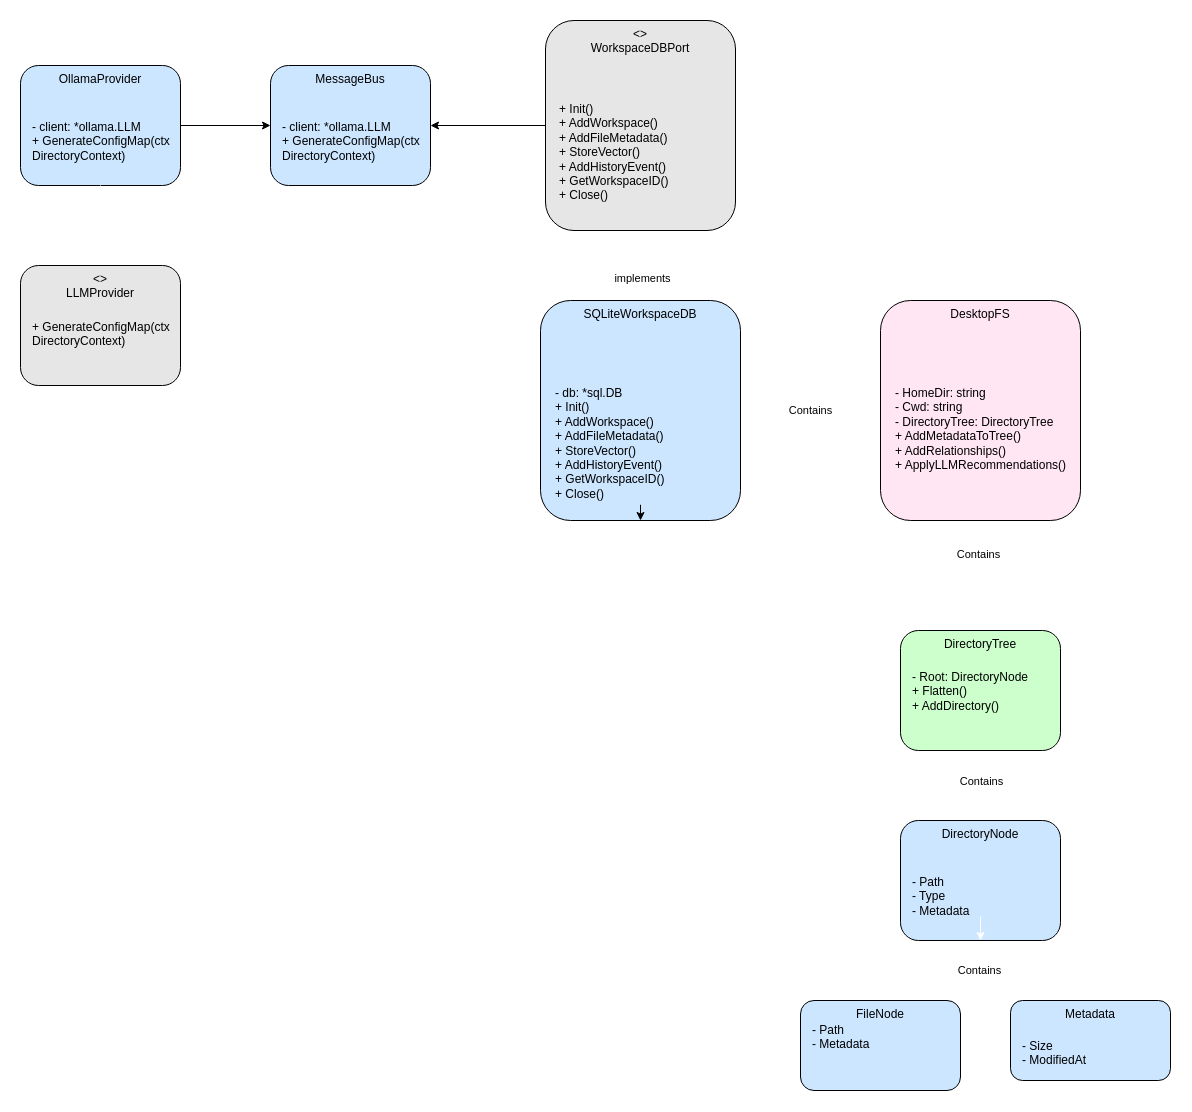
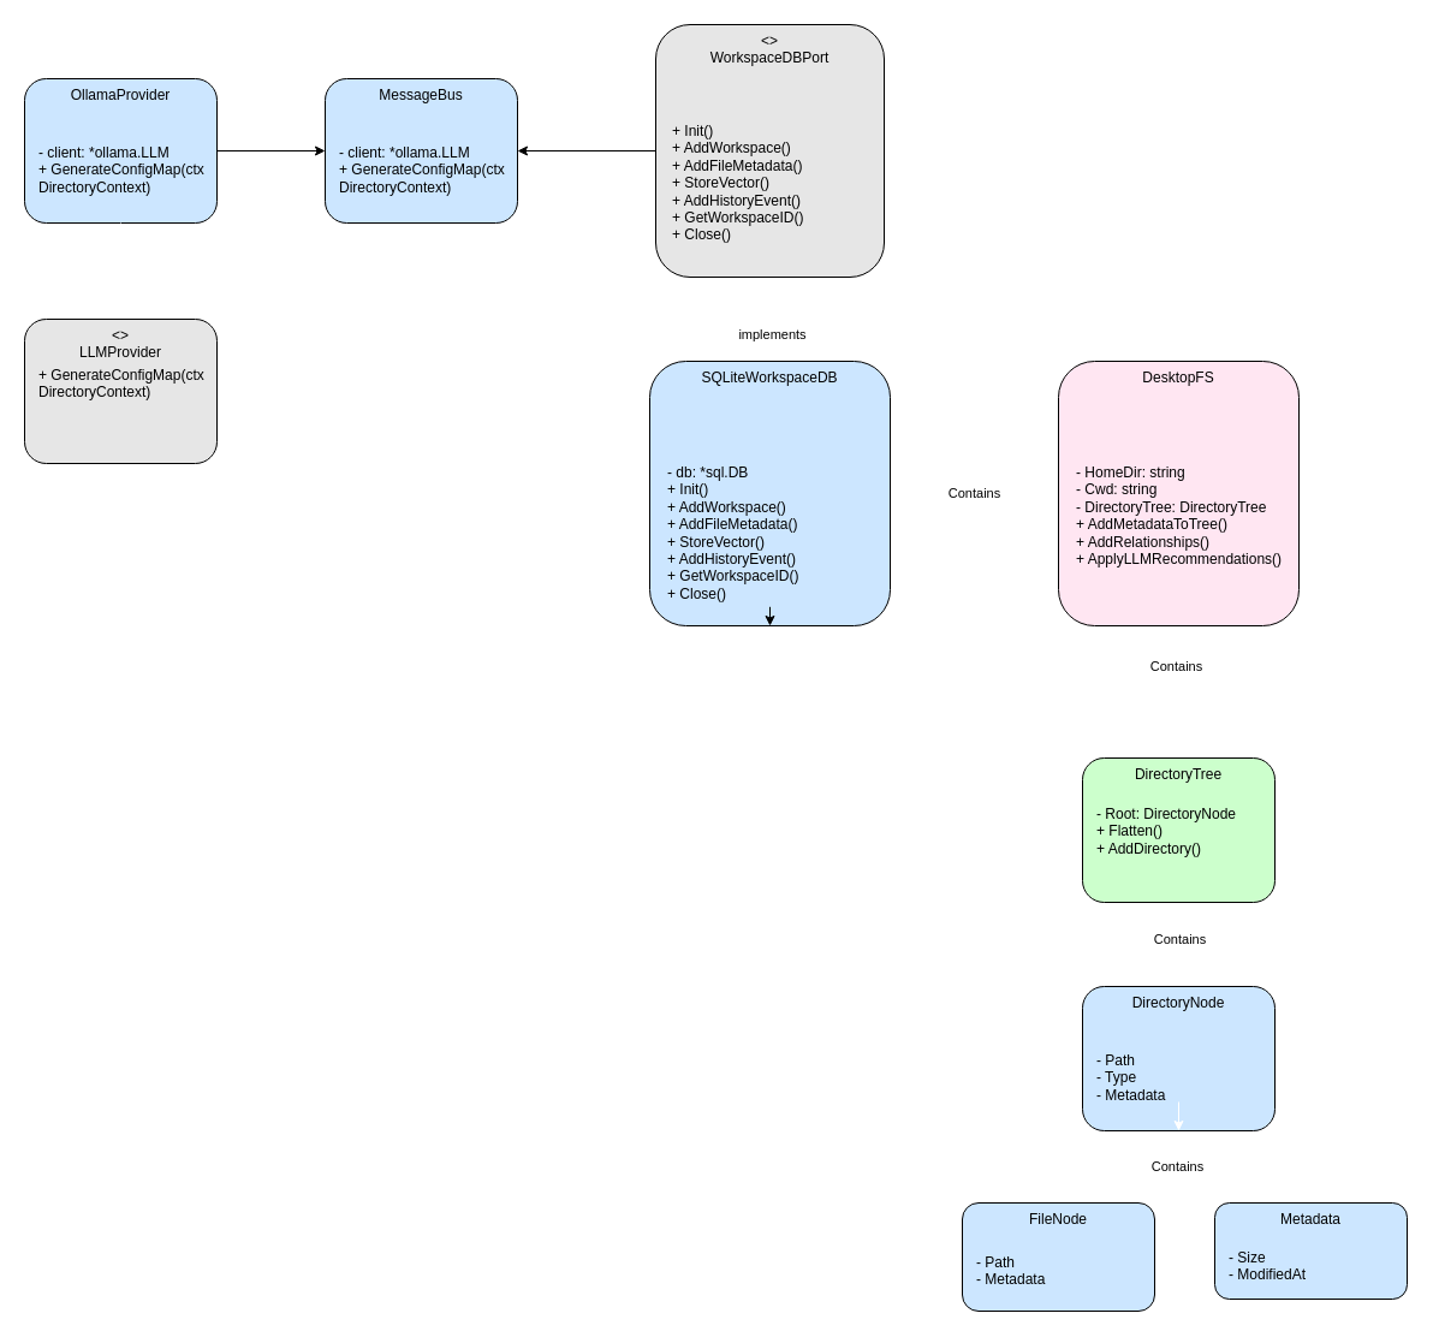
- <mxCell id="11" value="+ GenerateConfigMap(ctx DirectoryContext)" style="text;whiteSpace=wrap;html=1;align=left;fontSize=12;fontColor=#000000;" parent="10" vertex="1"><mxGeometry x="10" y="48" width="140" height="48" as="geometry" /></mxCell>
+ <mxCell id="11" value="+ GenerateConfigMap(ctx DirectoryContext)" style="text;whiteSpace=wrap;html=1;align=left;fontSize=12;fontColor=#000000;" parent="10" vertex="1"><mxGeometry x="10" y="33" width="140" height="48" as="geometry" /></mxCell>
- <mxCell id="35" value="- Path&lt;br&gt;- Metadata" style="text;whiteSpace=wrap;html=1;align=left;fontSize=12;fontColor=#000000;" parent="34" vertex="1"><mxGeometry x="10" y="16" width="140" height="36" as="geometry" /></mxCell>
+ <mxCell id="35" value="- Path&lt;br&gt;- Metadata" style="text;whiteSpace=wrap;html=1;align=left;fontSize=12;fontColor=#000000;" parent="34" vertex="1"><mxGeometry x="10" y="36" width="140" height="36" as="geometry" /></mxCell>
